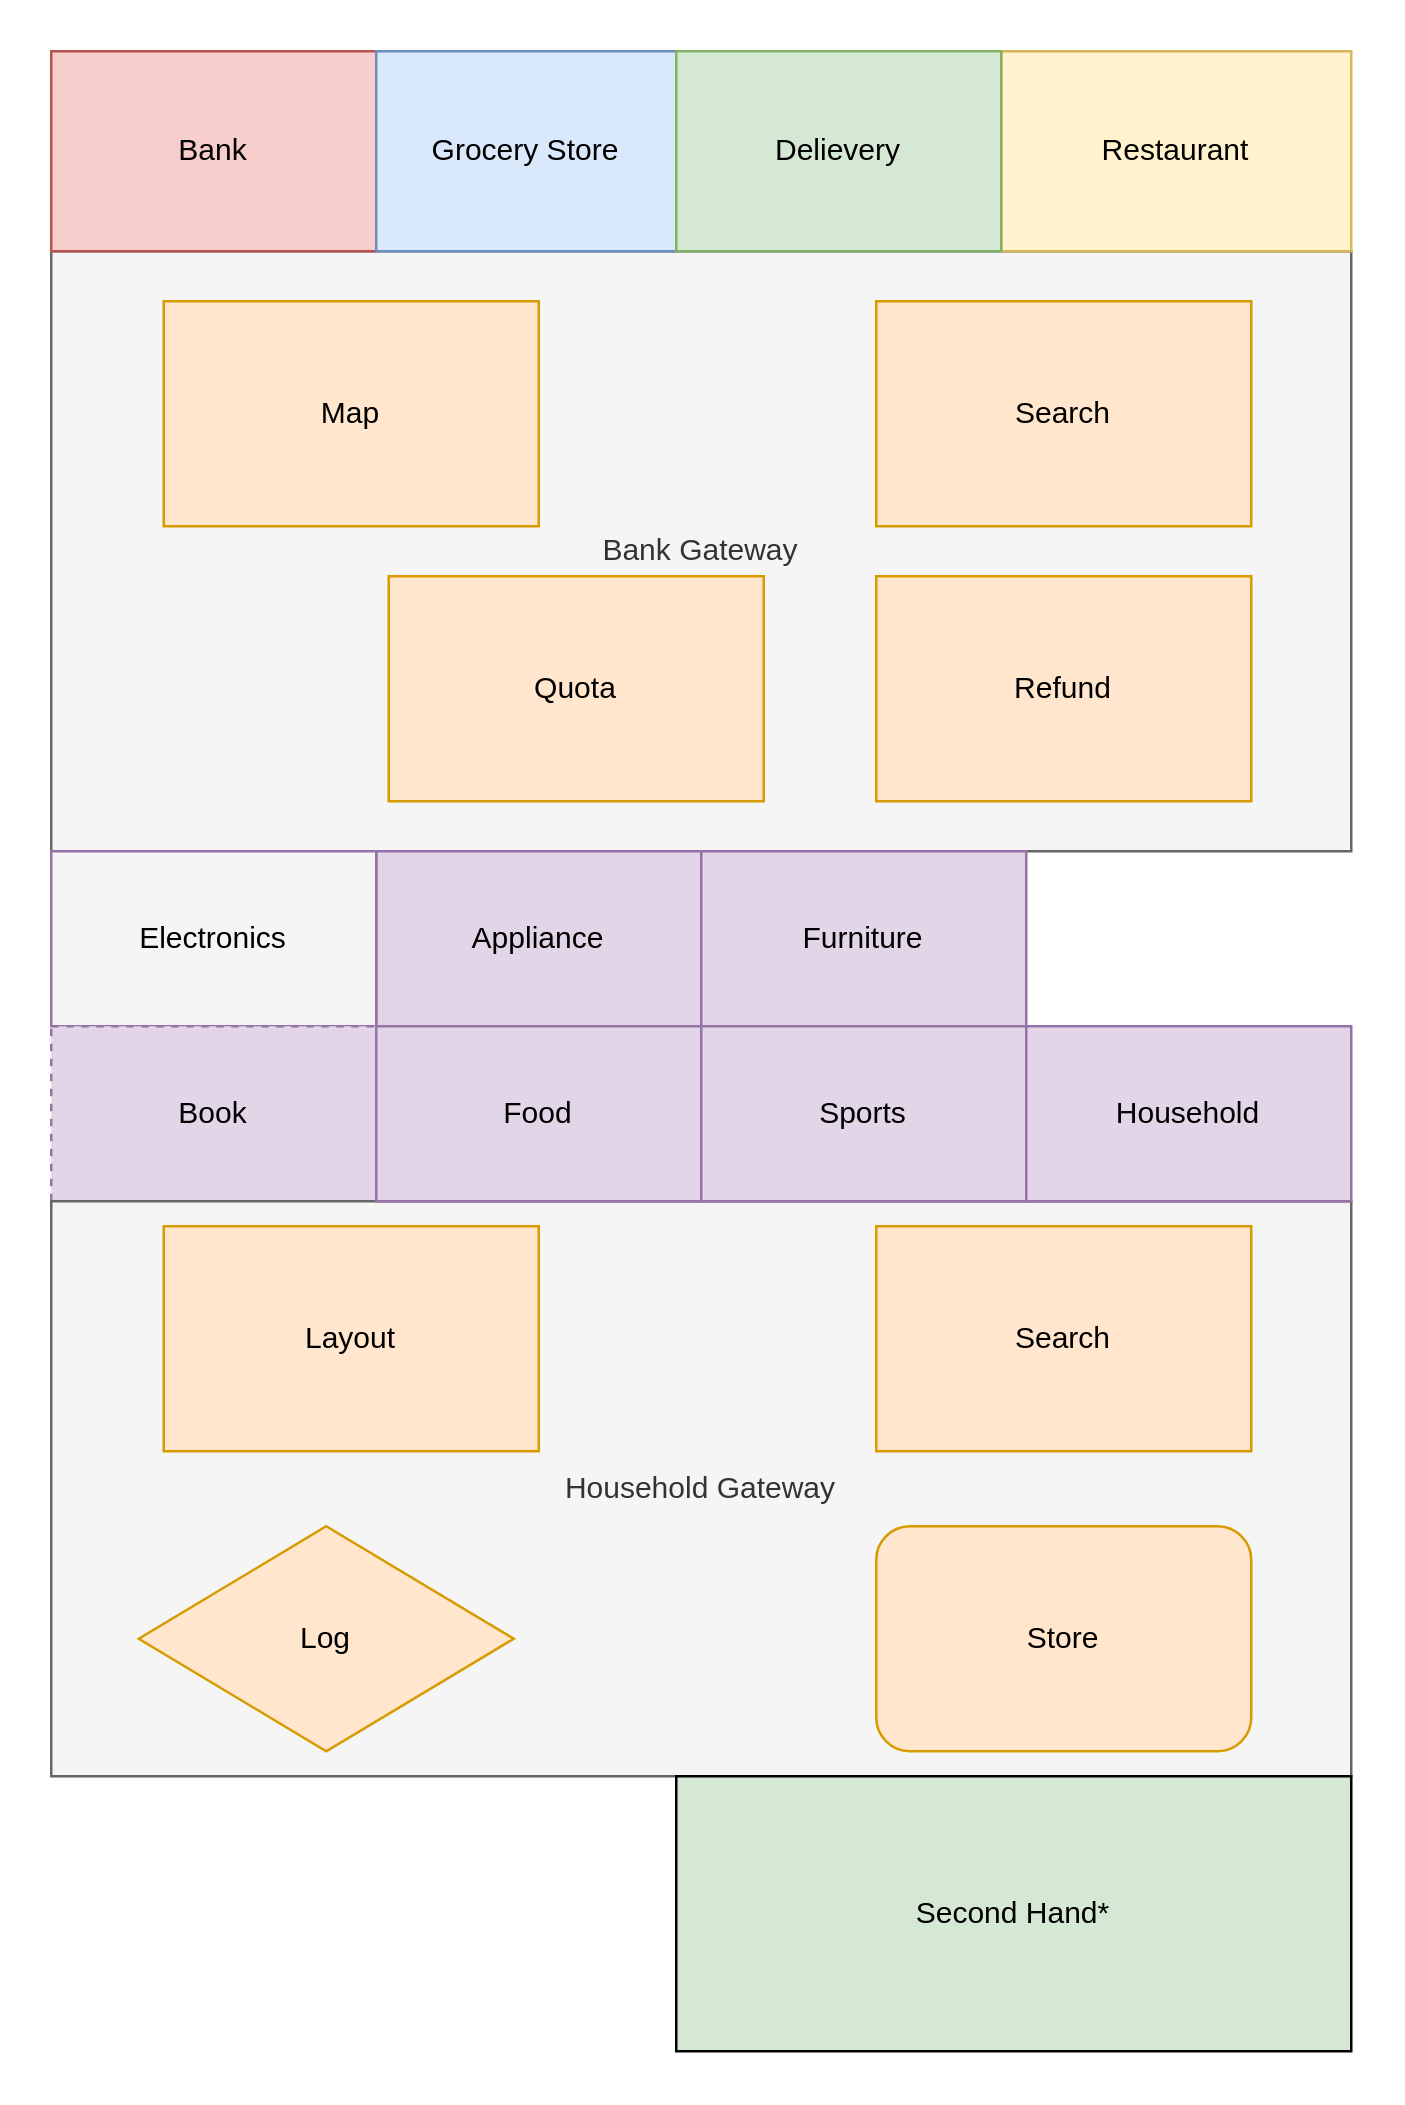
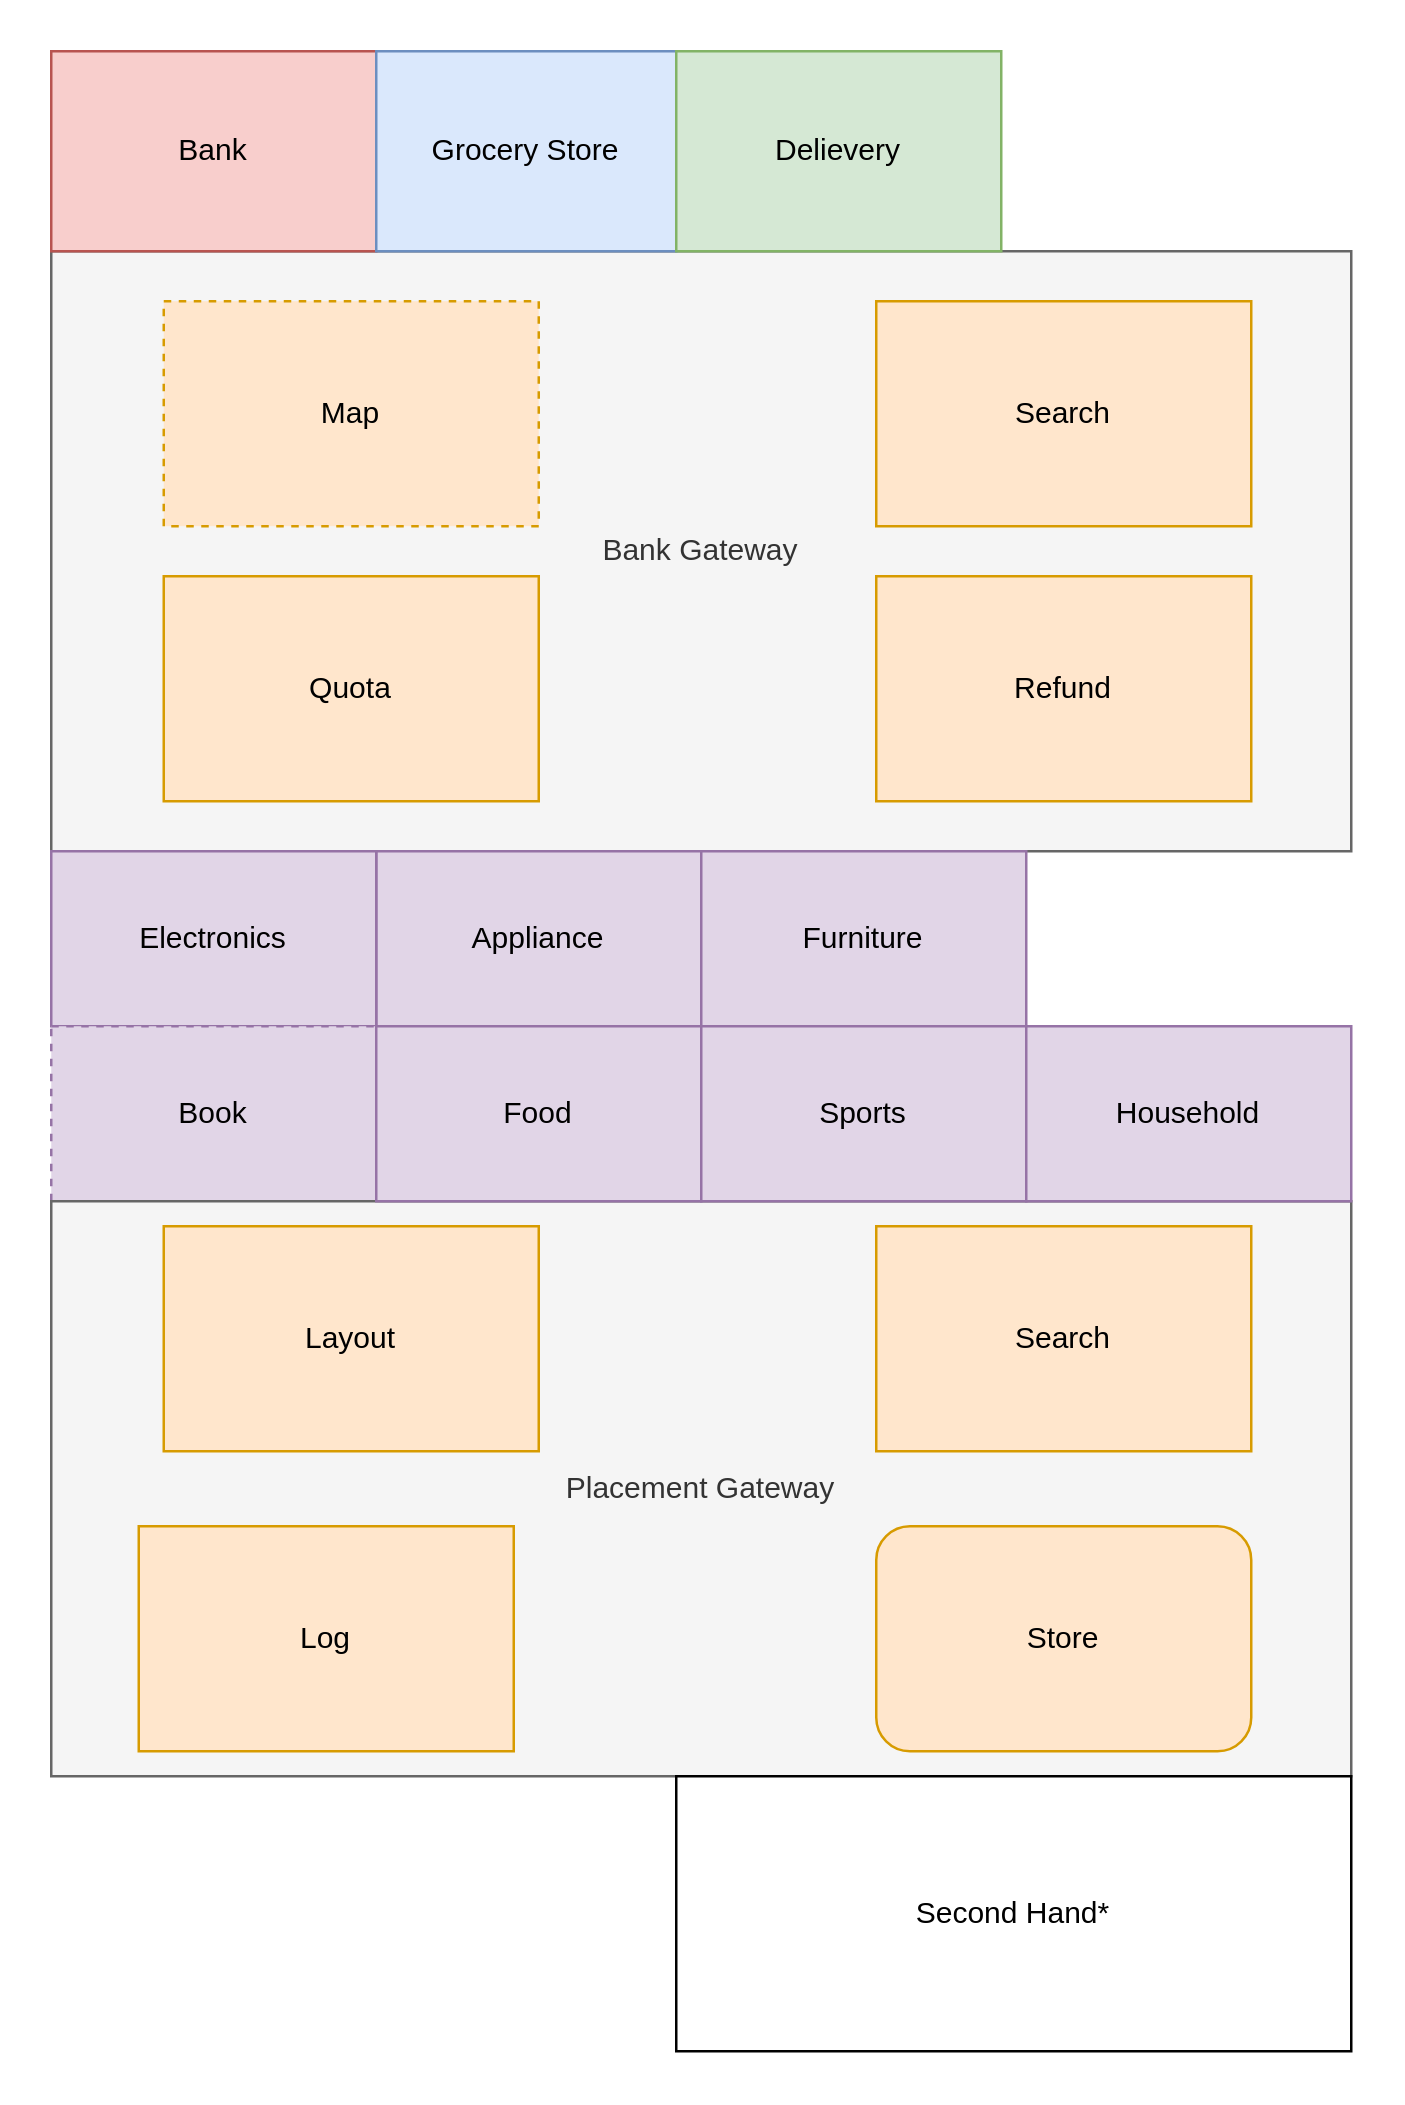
- <mxCell id="5" value="Restaurant" style="rounded=0;whiteSpace=wrap;html=1;fillColor=#fff2cc;strokeColor=#d6b656;" vertex="1" parent="1"><mxGeometry x="400" y="20" width="140" height="80" as="geometry" /></mxCell>
- <mxCell id="7" value="Map" style="rounded=0;whiteSpace=wrap;html=1;fillColor=#ffe6cc;strokeColor=#d79b00;" vertex="1" parent="1"><mxGeometry x="65" y="120" width="150" height="90" as="geometry" /></mxCell>
+ <mxCell id="7" value="Map" style="rounded=0;whiteSpace=wrap;html=1;fillColor=#ffe6cc;strokeColor=#d79b00;dashed=1;" vertex="1" parent="1"><mxGeometry x="65" y="120" width="150" height="90" as="geometry" /></mxCell>
- <mxCell id="10" value="Quota" style="rounded=0;whiteSpace=wrap;html=1;fillColor=#ffe6cc;strokeColor=#d79b00;" vertex="1" parent="1"><mxGeometry x="155" y="230" width="150" height="90" as="geometry" /></mxCell>
+ <mxCell id="10" value="Quota" style="rounded=0;whiteSpace=wrap;html=1;fillColor=#ffe6cc;strokeColor=#d79b00;" vertex="1" parent="1"><mxGeometry x="65" y="230" width="150" height="90" as="geometry" /></mxCell>
- <mxCell id="9" value="Electronics" style="rounded=0;whiteSpace=wrap;html=1;fillColor=#f5f5f5;strokeColor=#9673a6;" vertex="1" parent="1"><mxGeometry x="20" y="340" width="130" height="70" as="geometry" /></mxCell>
+ <mxCell id="9" value="Electronics" style="rounded=0;whiteSpace=wrap;html=1;fillColor=#e1d5e7;strokeColor=#9673a6;" vertex="1" parent="1"><mxGeometry x="20" y="340" width="130" height="70" as="geometry" /></mxCell>
- <mxCell id="12" value="Household Gateway" style="rounded=0;whiteSpace=wrap;html=1;fillColor=#f5f5f5;fontColor=#333333;strokeColor=#666666;" vertex="1" parent="1"><mxGeometry x="20" y="480" width="520" height="230" as="geometry" /></mxCell>
+ <mxCell id="12" value="Placement Gateway" style="rounded=0;whiteSpace=wrap;html=1;fillColor=#f5f5f5;fontColor=#333333;strokeColor=#666666;" vertex="1" parent="1"><mxGeometry x="20" y="480" width="520" height="230" as="geometry" /></mxCell>
- <mxCell id="22" value="Log" style="rhombus;whiteSpace=wrap;html=1;fillColor=#ffe6cc;strokeColor=#d79b00;" vertex="1" parent="1"><mxGeometry x="55" y="610" width="150" height="90" as="geometry" /></mxCell>
+ <mxCell id="22" value="Log" style="rounded=0;whiteSpace=wrap;html=1;fillColor=#ffe6cc;strokeColor=#d79b00;" vertex="1" parent="1"><mxGeometry x="55" y="610" width="150" height="90" as="geometry" /></mxCell>
- <mxCell id="16" value="Second Hand*" style="rounded=0;whiteSpace=wrap;html=1;fillColor=#d5e8d4;" vertex="1" parent="1"><mxGeometry x="270" y="710" width="270" height="110" as="geometry" /></mxCell>
+ <mxCell id="16" value="Second Hand*" style="rounded=0;whiteSpace=wrap;html=1;" vertex="1" parent="1"><mxGeometry x="270" y="710" width="270" height="110" as="geometry" /></mxCell>
